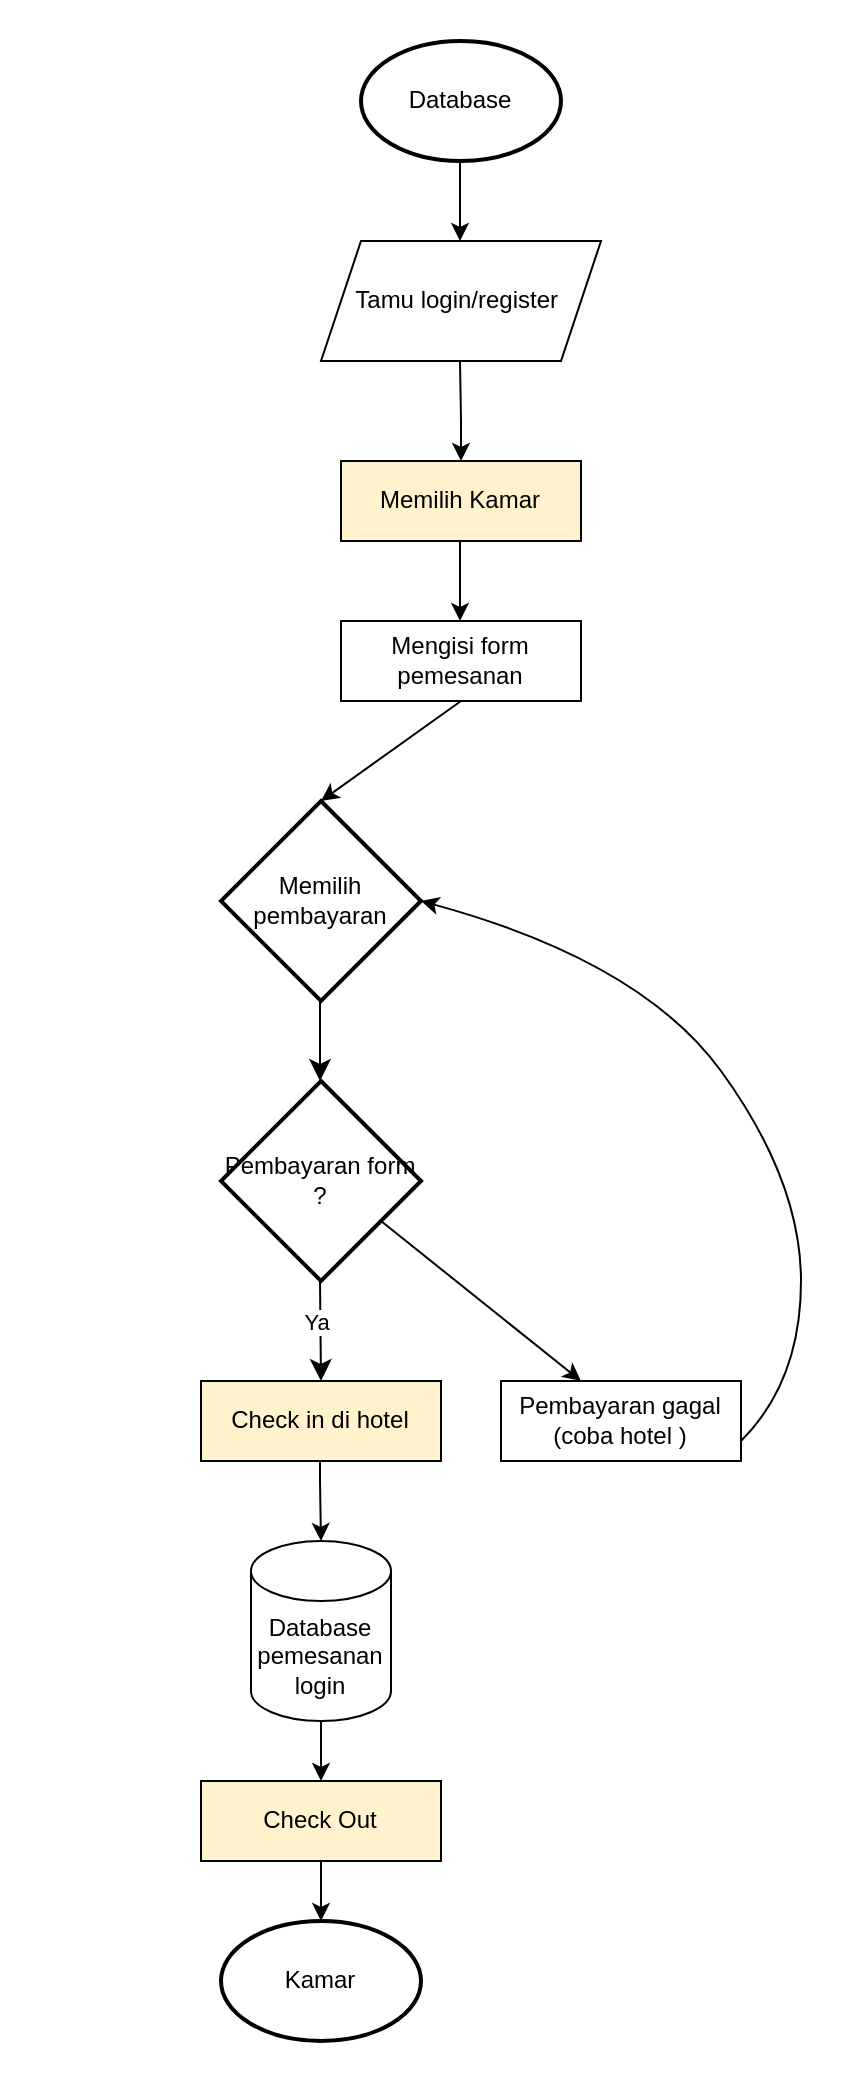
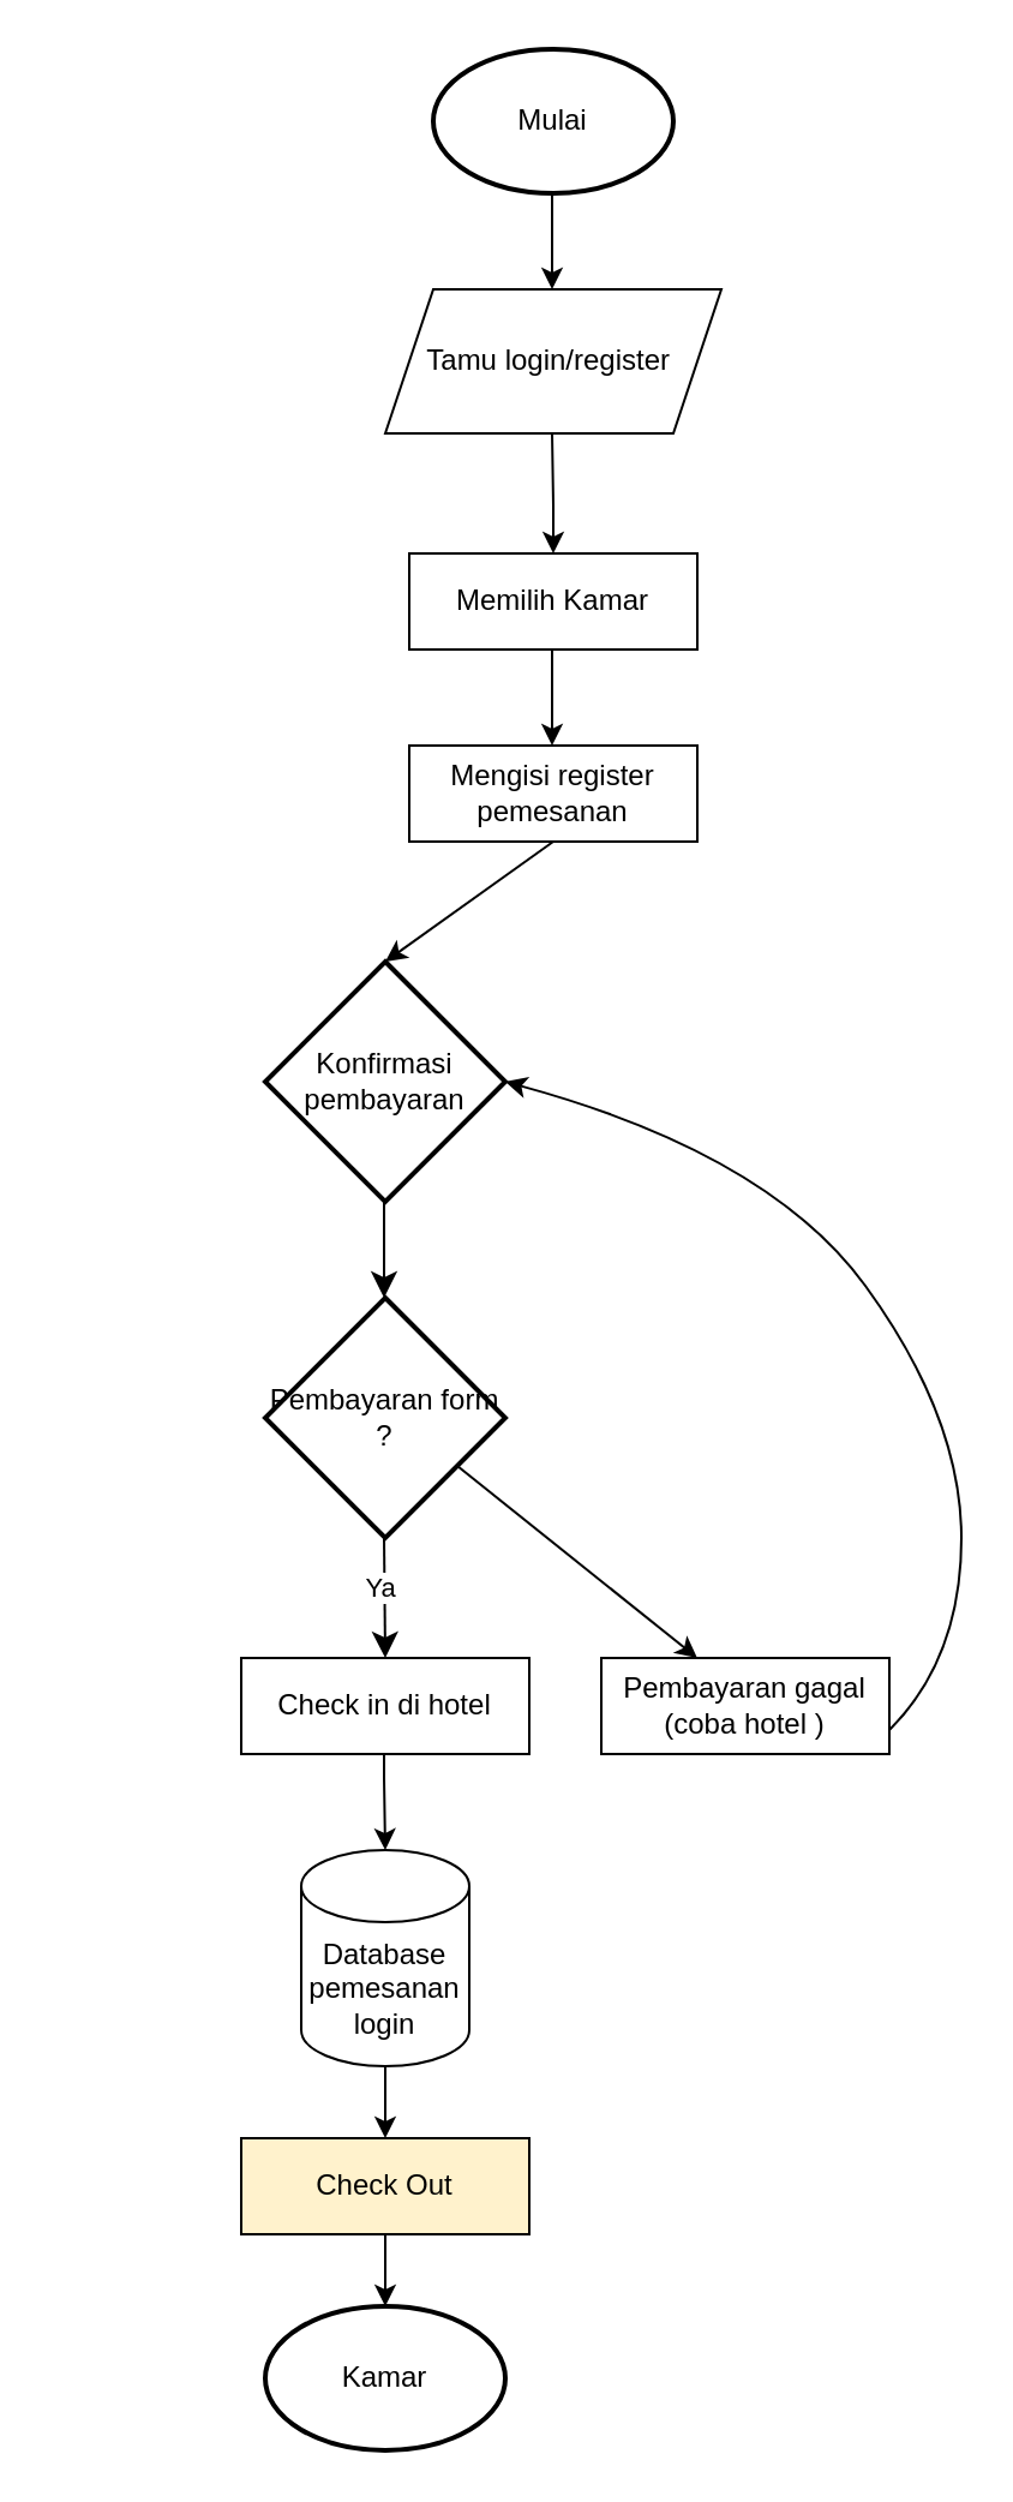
- <mxCell id="3" value="Database" style="strokeWidth=2;html=1;shape=mxgraph.flowchart.start_1;whiteSpace=wrap;" vertex="1" parent="1"><mxGeometry x="180" y="20" width="100" height="60" as="geometry" /></mxCell>
+ <mxCell id="3" value="Mulai" style="strokeWidth=2;html=1;shape=mxgraph.flowchart.start_1;whiteSpace=wrap;" vertex="1" parent="1"><mxGeometry x="180" y="20" width="100" height="60" as="geometry" /></mxCell>
- <mxCell id="6" value="Memilih Kamar" style="rounded=0;whiteSpace=wrap;html=1;fillColor=#fff2cc;" vertex="1" parent="1"><mxGeometry x="170" y="230" width="120" height="40" as="geometry" /></mxCell>
+ <mxCell id="6" value="Memilih Kamar" style="rounded=0;whiteSpace=wrap;html=1;" vertex="1" parent="1"><mxGeometry x="170" y="230" width="120" height="40" as="geometry" /></mxCell>
- <mxCell id="9" value="Mengisi form pemesanan" style="rounded=0;whiteSpace=wrap;html=1;" vertex="1" parent="1"><mxGeometry x="170" y="310" width="120" height="40" as="geometry" /></mxCell>
+ <mxCell id="9" value="Mengisi register pemesanan" style="rounded=0;whiteSpace=wrap;html=1;" vertex="1" parent="1"><mxGeometry x="170" y="310" width="120" height="40" as="geometry" /></mxCell>
- <mxCell id="11" value="Memilih pembayaran" style="strokeWidth=2;html=1;shape=mxgraph.flowchart.decision;whiteSpace=wrap;" vertex="1" parent="1"><mxGeometry x="110" y="400" width="100" height="100" as="geometry" /></mxCell>
+ <mxCell id="11" value="Konfirmasi pembayaran" style="strokeWidth=2;html=1;shape=mxgraph.flowchart.decision;whiteSpace=wrap;" vertex="1" parent="1"><mxGeometry x="110" y="400" width="100" height="100" as="geometry" /></mxCell>
- <mxCell id="17" value="Check in di hotel" style="rounded=0;whiteSpace=wrap;html=1;fillColor=#fff2cc;" vertex="1" parent="1"><mxGeometry x="100" y="690" width="120" height="40" as="geometry" /></mxCell>
+ <mxCell id="17" value="Check in di hotel" style="rounded=0;whiteSpace=wrap;html=1;" vertex="1" parent="1"><mxGeometry x="100" y="690" width="120" height="40" as="geometry" /></mxCell>
